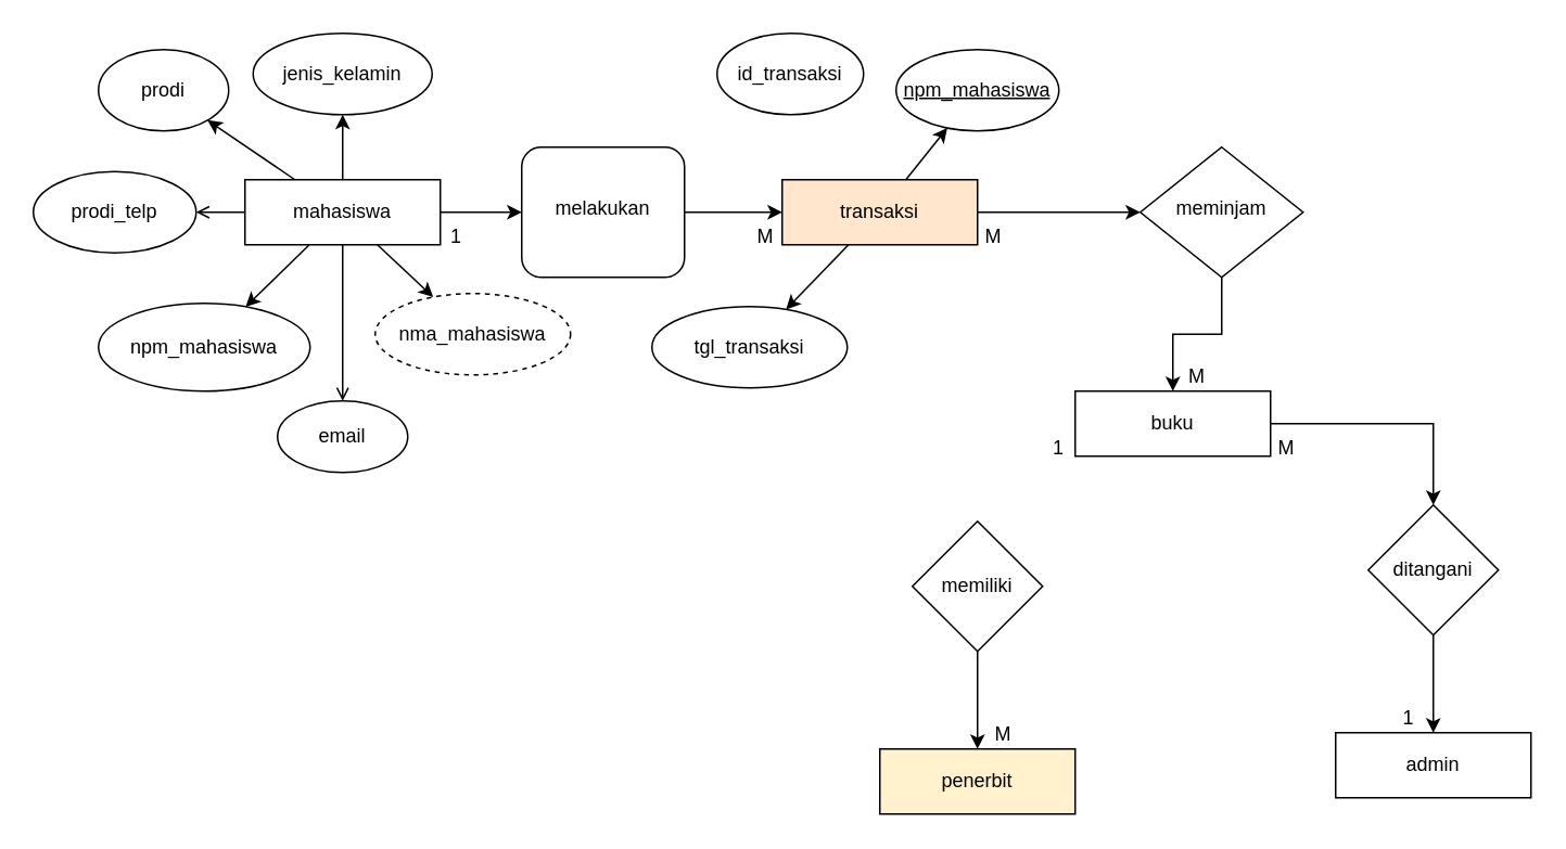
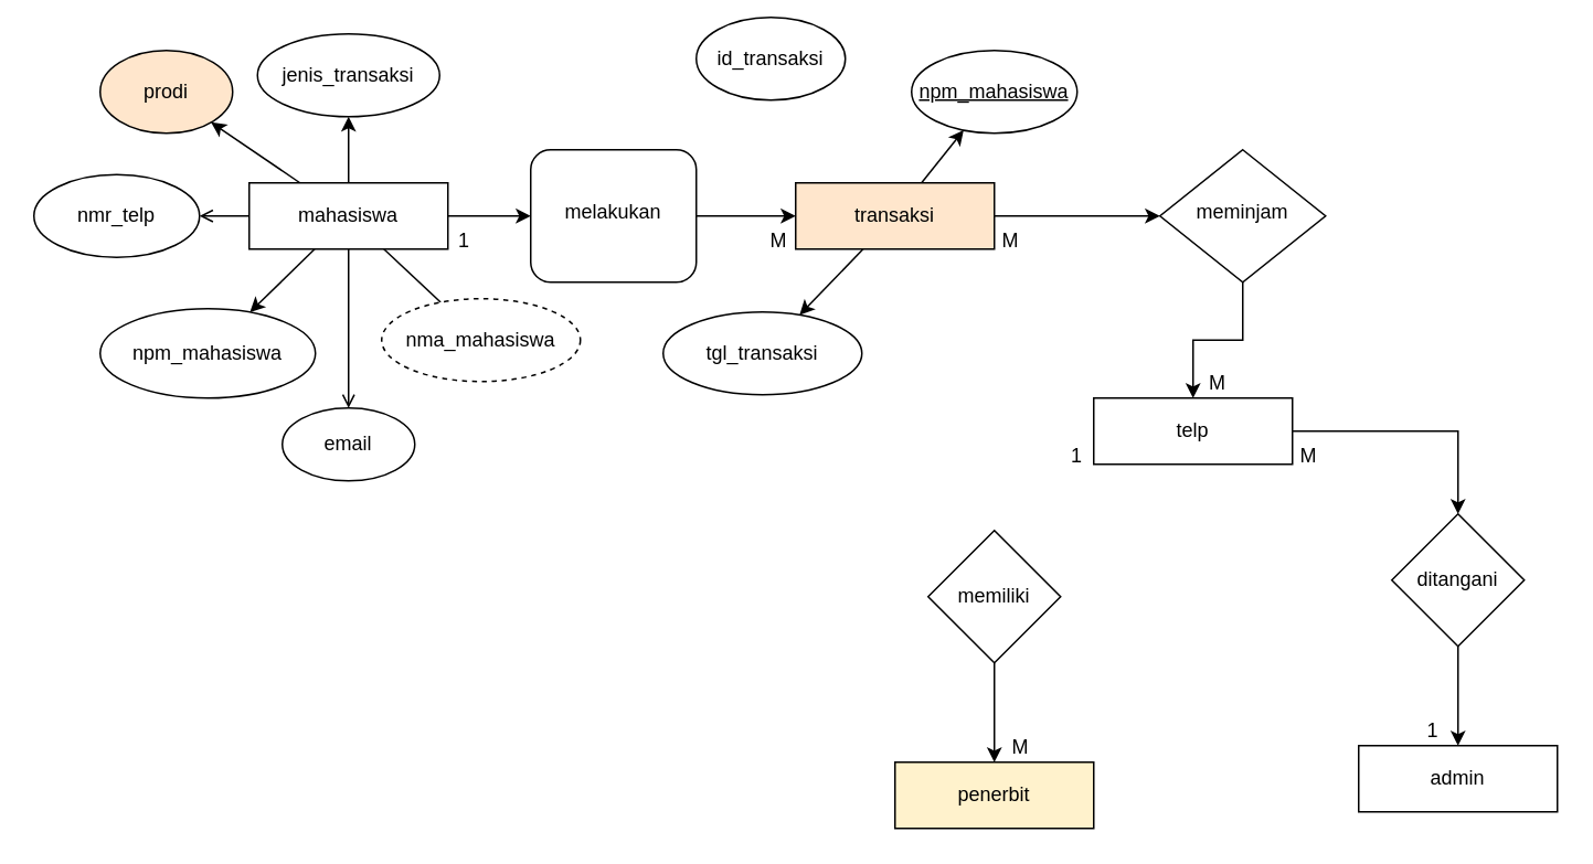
- <mxCell id="37" value="jenis_kelamin" style="ellipse;whiteSpace=wrap;html=1;rounded=1;glass=0;strokeWidth=1;shadow=0;arcSize=0;" vertex="1" parent="1"><mxGeometry x="155" y="20" width="110" height="50" as="geometry" /></mxCell>
+ <mxCell id="37" value="jenis_transaksi" style="ellipse;whiteSpace=wrap;html=1;rounded=1;glass=0;strokeWidth=1;shadow=0;arcSize=0;" vertex="1" parent="1"><mxGeometry x="155" y="20" width="110" height="50" as="geometry" /></mxCell>
- <mxCell id="40" value="id_transaksi" style="ellipse;whiteSpace=wrap;html=1;rounded=1;glass=0;strokeWidth=1;shadow=0;arcSize=0;" vertex="1" parent="1"><mxGeometry x="440" y="20" width="90" height="50" as="geometry" /></mxCell>
+ <mxCell id="40" value="id_transaksi" style="ellipse;whiteSpace=wrap;html=1;rounded=1;glass=0;strokeWidth=1;shadow=0;arcSize=0;" vertex="1" parent="1"><mxGeometry x="420" y="10" width="90" height="50" as="geometry" /></mxCell>
- <mxCell id="36" value="prodi" style="ellipse;whiteSpace=wrap;html=1;rounded=1;glass=0;strokeWidth=1;shadow=0;arcSize=0;" vertex="1" parent="1"><mxGeometry x="60" y="30" width="80" height="50" as="geometry" /></mxCell>
+ <mxCell id="36" value="prodi" style="ellipse;whiteSpace=wrap;html=1;rounded=1;glass=0;strokeWidth=1;shadow=0;arcSize=0;fillColor=#ffe6cc;" vertex="1" parent="1"><mxGeometry x="60" y="30" width="80" height="50" as="geometry" /></mxCell>
- <mxCell id="38" value="prodi_telp" style="ellipse;whiteSpace=wrap;html=1;rounded=1;glass=0;strokeWidth=1;shadow=0;arcSize=0;" vertex="1" parent="1"><mxGeometry x="20" y="105" width="100" height="50" as="geometry" /></mxCell>
+ <mxCell id="38" value="nmr_telp" style="ellipse;whiteSpace=wrap;html=1;rounded=1;glass=0;strokeWidth=1;shadow=0;arcSize=0;" vertex="1" parent="1"><mxGeometry x="20" y="105" width="100" height="50" as="geometry" /></mxCell>
- <mxCell id="4" value="" style="rounded=0;orthogonalLoop=1;jettySize=auto;html=1;" edge="1" parent="1" source="9" target="35"><mxGeometry relative="1" as="geometry" /></mxCell>
+ <mxCell id="4" value="" style="rounded=0;orthogonalLoop=1;jettySize=auto;html=1;endArrow=none;" edge="1" parent="1" source="9" target="35"><mxGeometry relative="1" as="geometry" /></mxCell>
- <mxCell id="20" value="buku" style="rounded=1;whiteSpace=wrap;html=1;fontSize=12;glass=0;strokeWidth=1;shadow=0;arcSize=0;" parent="1" vertex="1"><mxGeometry x="660" y="240" width="120" height="40" as="geometry" /></mxCell>
+ <mxCell id="20" value="telp" style="rounded=1;whiteSpace=wrap;html=1;fontSize=12;glass=0;strokeWidth=1;shadow=0;arcSize=0;" parent="1" vertex="1"><mxGeometry x="660" y="240" width="120" height="40" as="geometry" /></mxCell>
